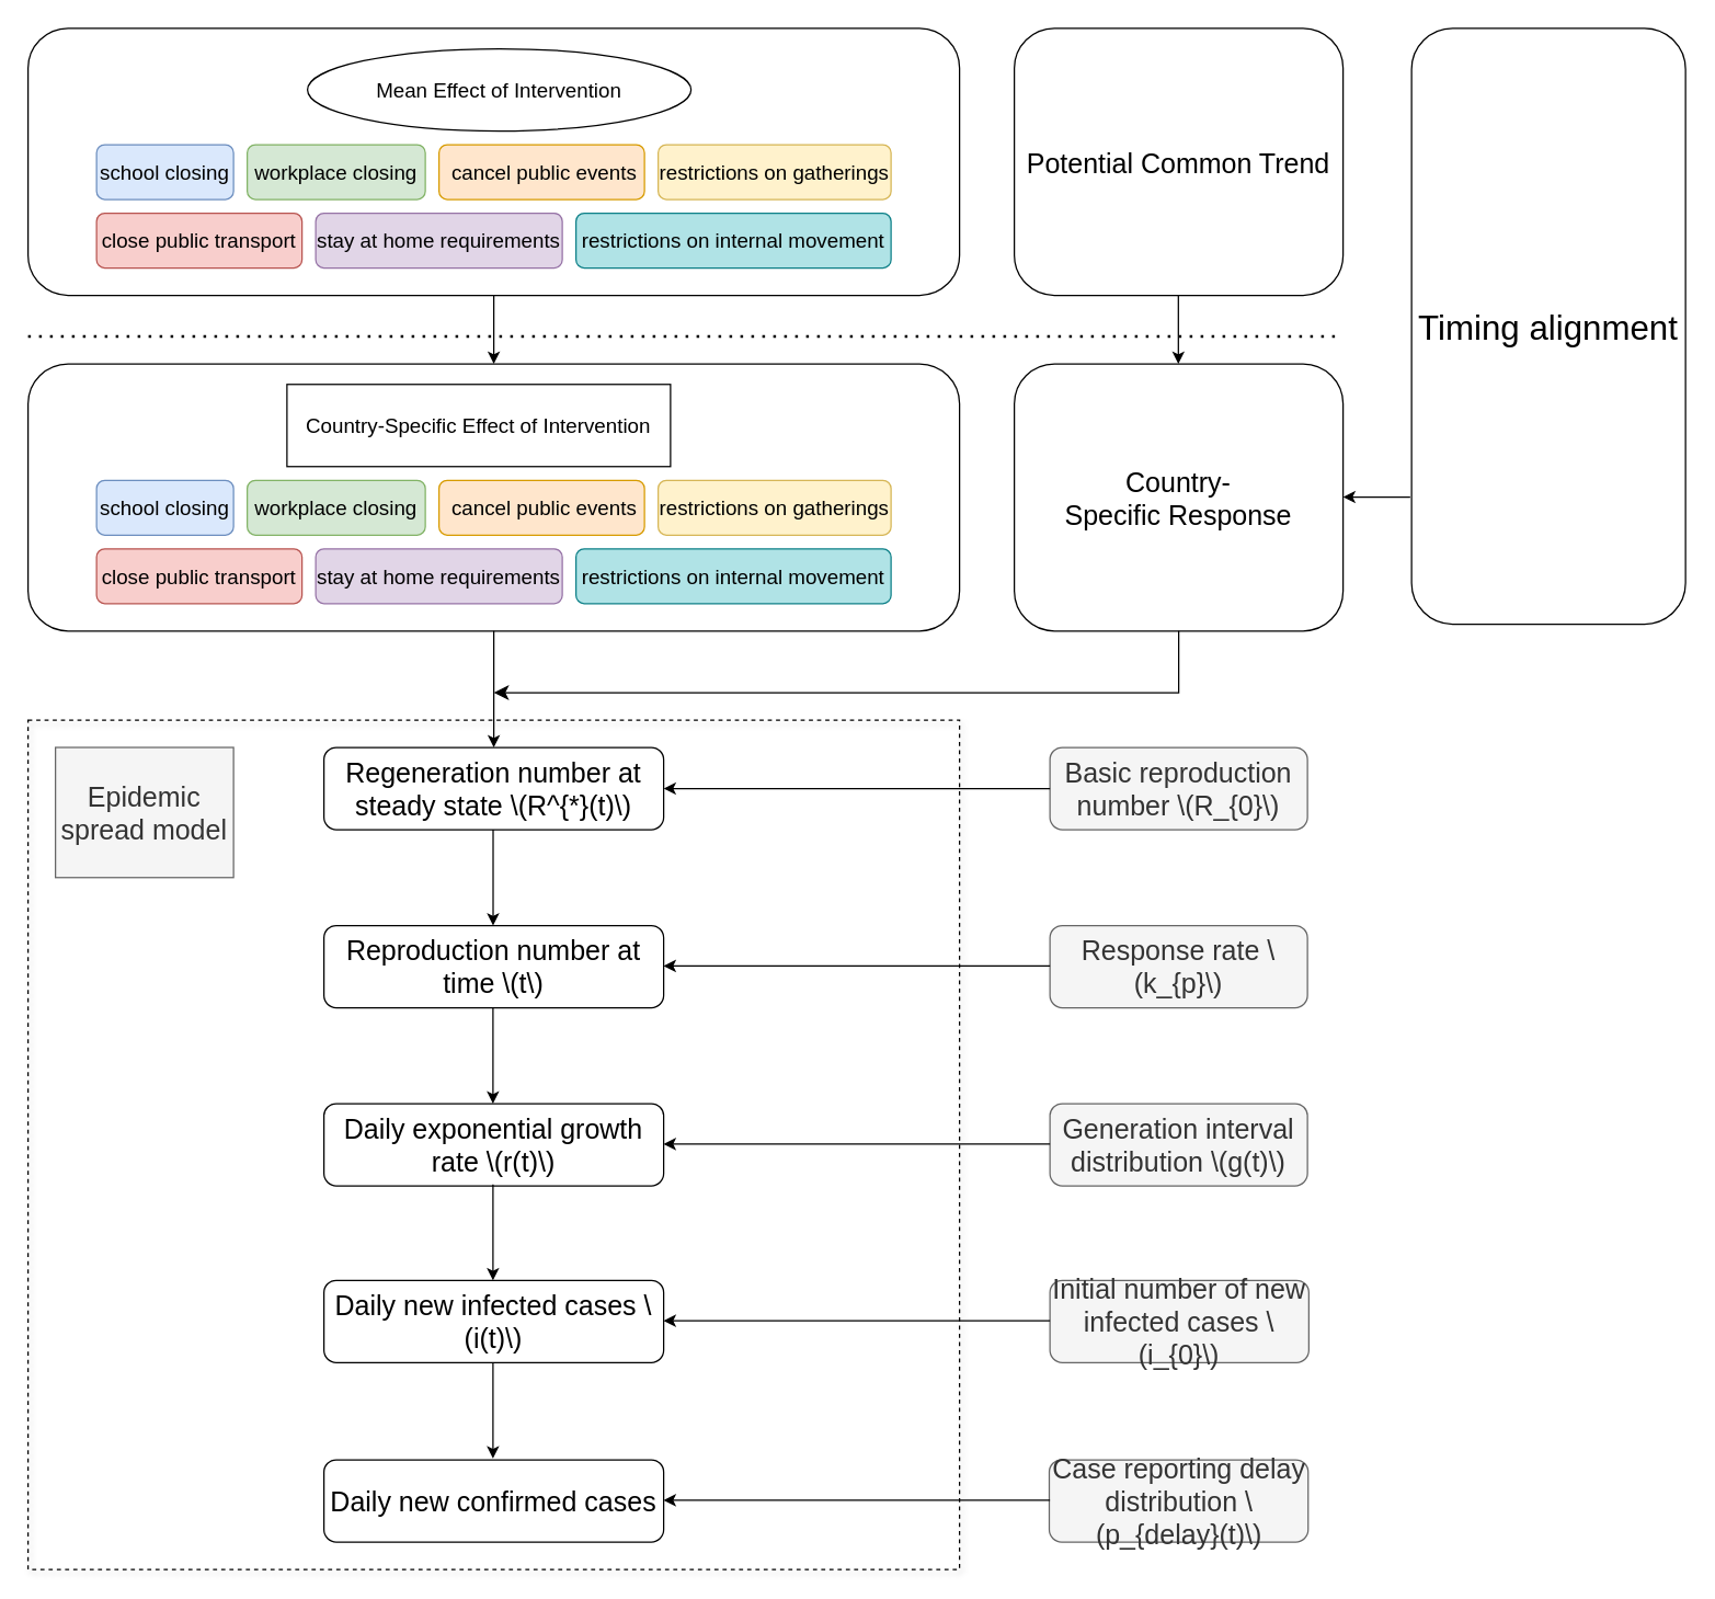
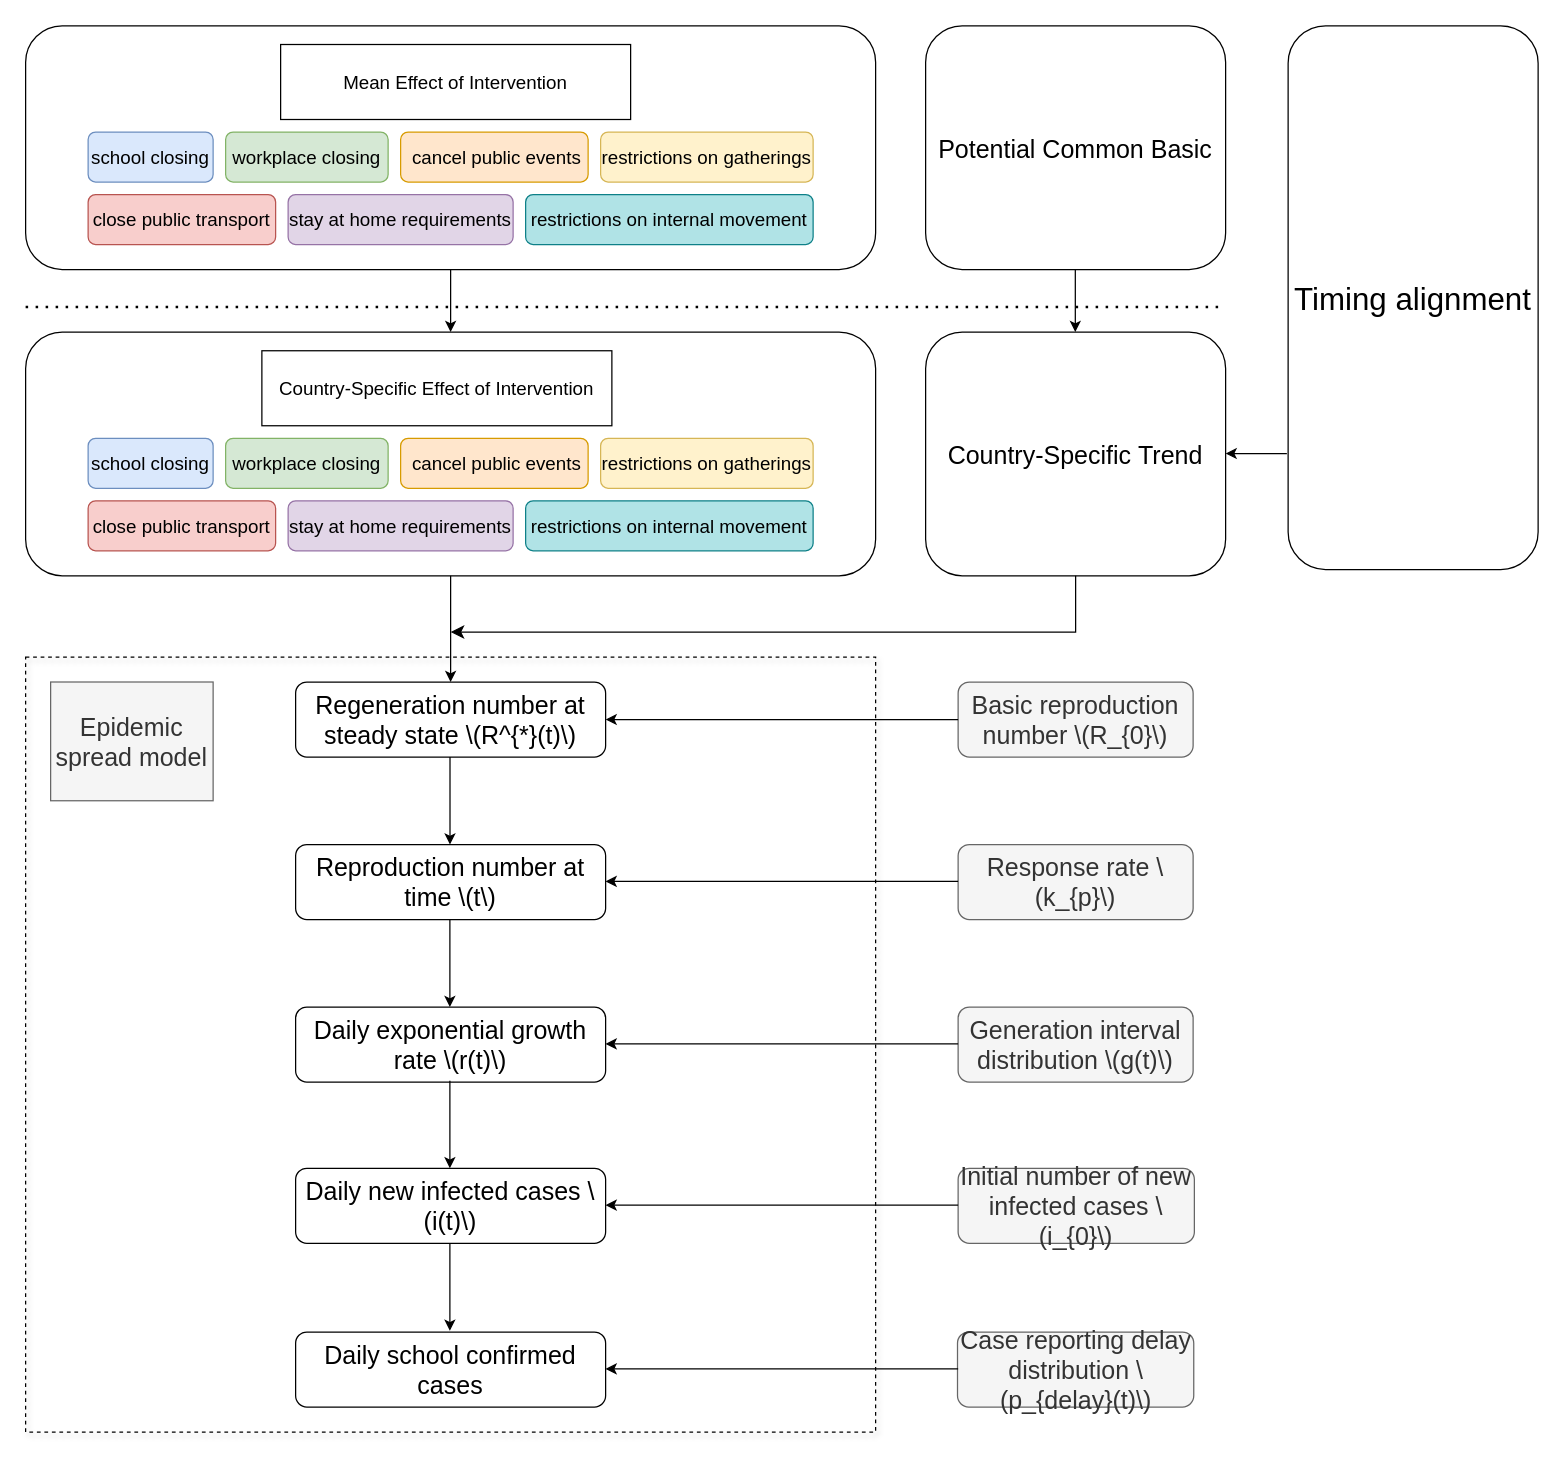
- <mxCell id="11" value="&lt;font style=&quot;font-size: 15px;&quot;&gt;Mean Effect of Intervention&lt;/font&gt;" style="ellipse;whiteSpace=wrap;html=1;" vertex="1" parent="1"><mxGeometry x="224" y="35" width="280" height="60" as="geometry" /></mxCell>
+ <mxCell id="11" value="&lt;font style=&quot;font-size: 15px;&quot;&gt;Mean Effect of Intervention&lt;/font&gt;" style="rounded=0;whiteSpace=wrap;html=1;" vertex="1" parent="1"><mxGeometry x="224" y="35" width="280" height="60" as="geometry" /></mxCell>
- <mxCell id="22" value="&lt;font style=&quot;font-size: 20px;&quot;&gt;Potential Common Trend&lt;/font&gt;" style="rounded=1;whiteSpace=wrap;html=1;fillColor=none;" vertex="1" parent="1"><mxGeometry x="740" y="20" width="240" height="195" as="geometry" /></mxCell>
+ <mxCell id="22" value="&lt;font style=&quot;font-size: 20px;&quot;&gt;Potential Common Basic&lt;/font&gt;" style="rounded=1;whiteSpace=wrap;html=1;fillColor=none;" vertex="1" parent="1"><mxGeometry x="740" y="20" width="240" height="195" as="geometry" /></mxCell>
- <mxCell id="23" value="&lt;font style=&quot;font-size: 20px;&quot;&gt;&lt;span style=&quot;&quot;&gt;Country-Specific&lt;/span&gt;&amp;nbsp;Response&lt;/font&gt;" style="rounded=1;whiteSpace=wrap;html=1;fillColor=none;" vertex="1" parent="1"><mxGeometry x="740" y="265" width="240" height="195" as="geometry" /></mxCell>
+ <mxCell id="23" value="&lt;font style=&quot;font-size: 20px;&quot;&gt;&lt;span style=&quot;&quot;&gt;Country-Specific&lt;/span&gt;&amp;nbsp;Trend&lt;/font&gt;" style="rounded=1;whiteSpace=wrap;html=1;fillColor=none;" vertex="1" parent="1"><mxGeometry x="740" y="265" width="240" height="195" as="geometry" /></mxCell>
- <mxCell id="32" value="&lt;span style=&quot;font-size: 20px;&quot;&gt;Daily new confirmed cases&lt;/span&gt;" style="rounded=1;whiteSpace=wrap;html=1;" vertex="1" parent="1"><mxGeometry x="236" y="1065" width="248" height="60" as="geometry" /></mxCell>
+ <mxCell id="32" value="&lt;span style=&quot;font-size: 20px;&quot;&gt;Daily school confirmed cases&lt;/span&gt;" style="rounded=1;whiteSpace=wrap;html=1;" vertex="1" parent="1"><mxGeometry x="236" y="1065" width="248" height="60" as="geometry" /></mxCell>
